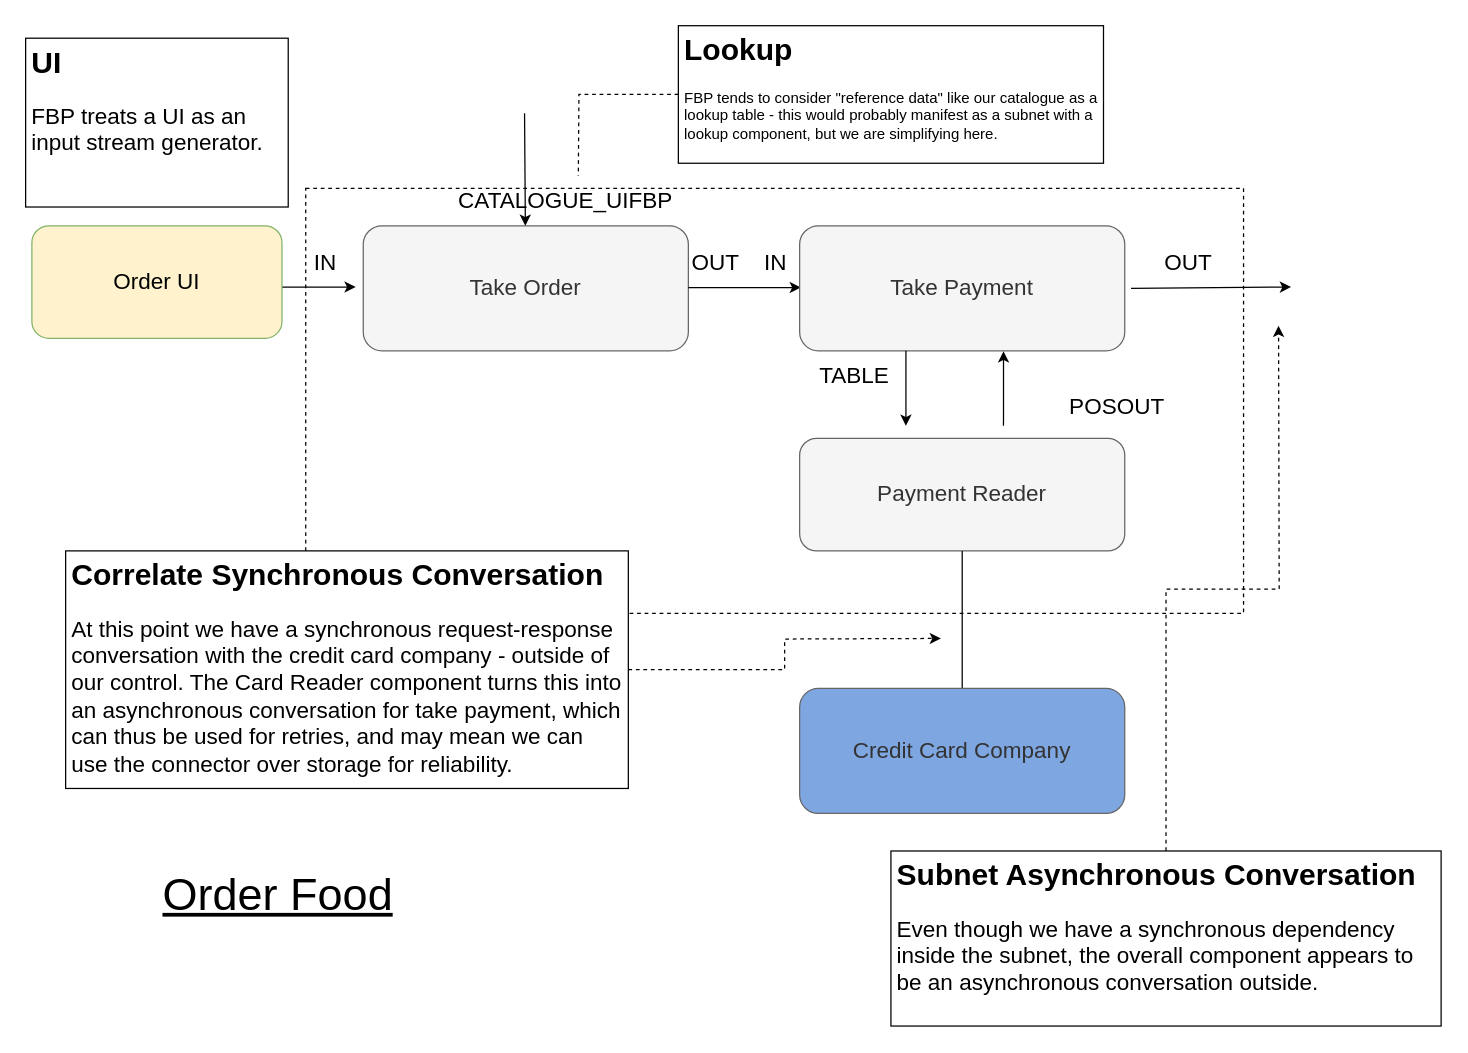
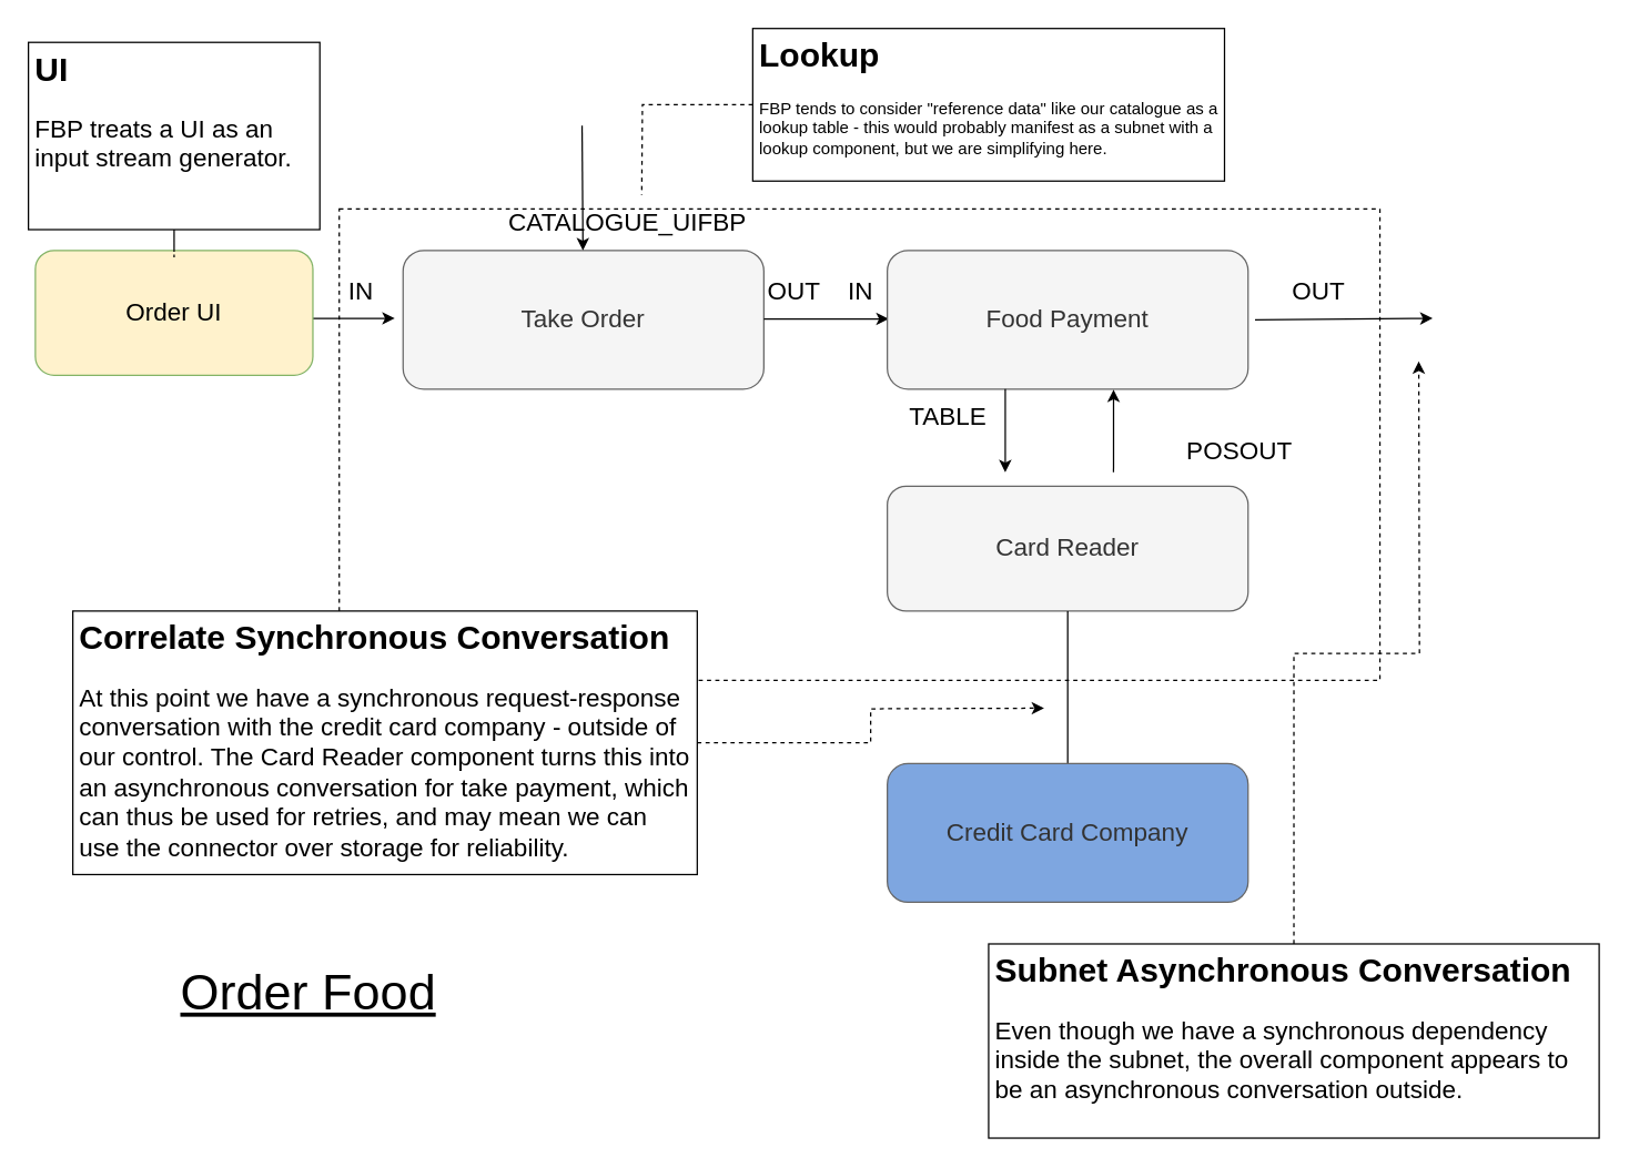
+ <mxCell id="27" value="" style="edgeStyle=orthogonalEdgeStyle;rounded=0;orthogonalLoop=1;jettySize=auto;html=1;endArrow=none;endFill=0;dashed=1;" edge="1" parent="1" source="28" target="24"><mxGeometry relative="1" as="geometry" /></mxCell>
- <mxCell id="9" value="&lt;font style=&quot;font-size: 18px&quot;&gt;Take Payment&lt;/font&gt;" style="rounded=1;whiteSpace=wrap;html=1;fillColor=#f5f5f5;strokeColor=#666666;fontColor=#333333;" parent="1" vertex="1"><mxGeometry x="639" y="180" width="260" height="100" as="geometry" /></mxCell>
+ <mxCell id="9" value="&lt;font style=&quot;font-size: 18px&quot;&gt;Food Payment&lt;/font&gt;" style="rounded=1;whiteSpace=wrap;html=1;fillColor=#f5f5f5;strokeColor=#666666;fontColor=#333333;" parent="1" vertex="1"><mxGeometry x="639" y="180" width="260" height="100" as="geometry" /></mxCell>
- <mxCell id="17" value="&lt;font style=&quot;font-size: 18px&quot;&gt;Payment Reader&lt;/font&gt;" style="rounded=1;whiteSpace=wrap;html=1;fillColor=#f5f5f5;strokeColor=#666666;fontColor=#333333;" parent="1" vertex="1"><mxGeometry x="639" y="350" width="260" height="90" as="geometry" /></mxCell>
+ <mxCell id="17" value="&lt;font style=&quot;font-size: 18px&quot;&gt;Card Reader&lt;/font&gt;" style="rounded=1;whiteSpace=wrap;html=1;fillColor=#f5f5f5;strokeColor=#666666;fontColor=#333333;" parent="1" vertex="1"><mxGeometry x="639" y="350" width="260" height="90" as="geometry" /></mxCell>
